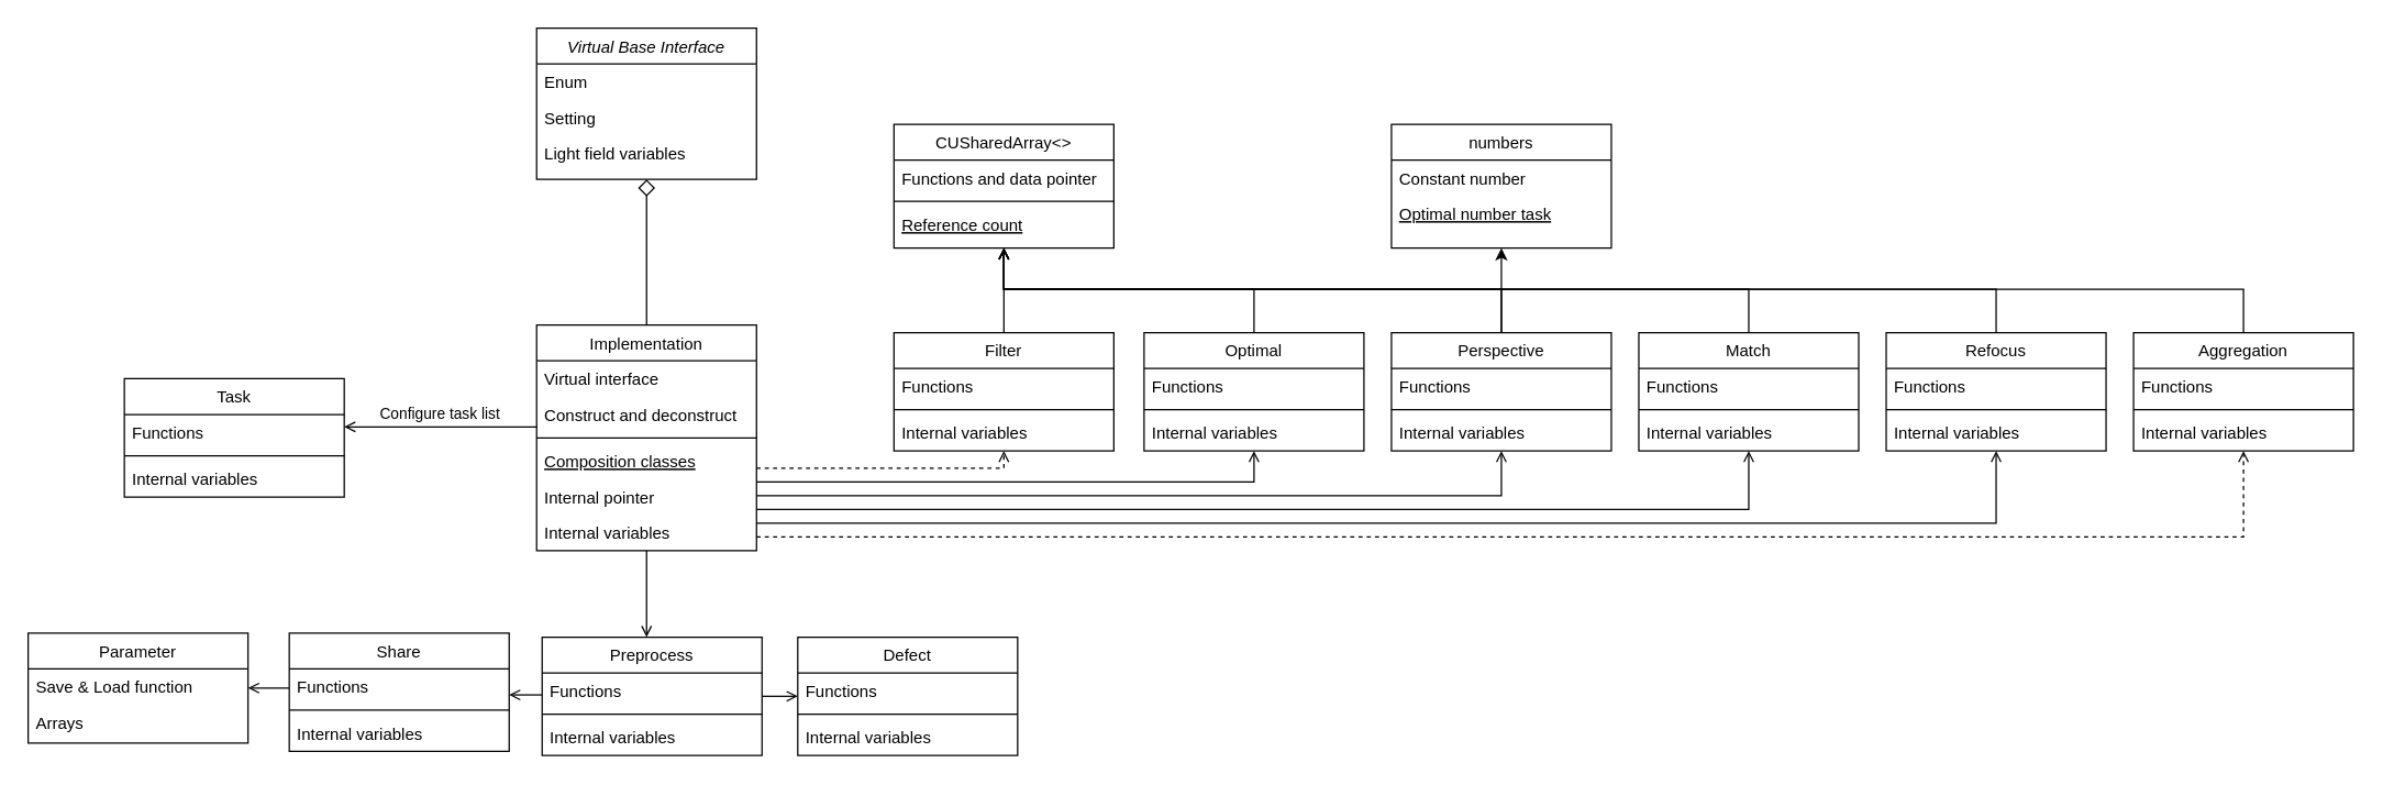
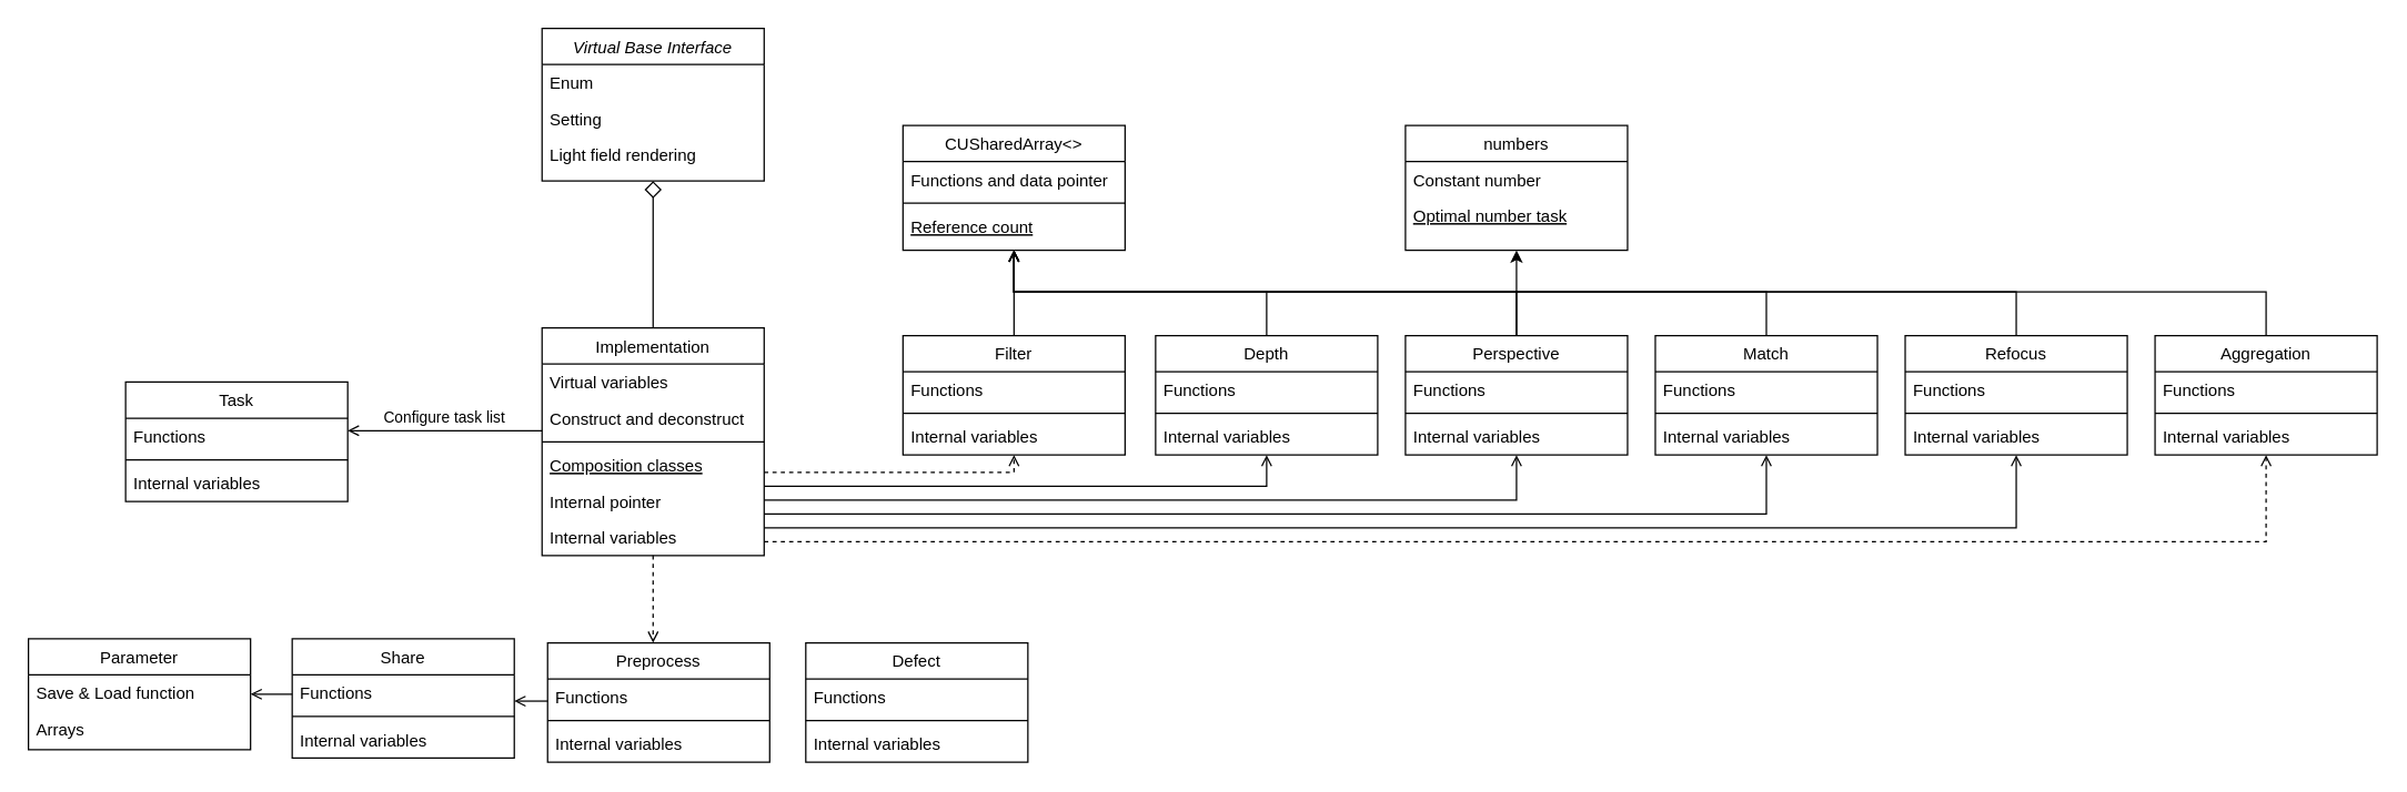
- <mxCell id="5" value="Light field variables" style="text;align=left;verticalAlign=top;spacingLeft=4;spacingRight=4;overflow=hidden;rotatable=0;points=[[0,0.5],[1,0.5]];portConstraint=eastwest;rounded=0;shadow=0;html=0;" parent="2" vertex="1"><mxGeometry y="78" width="160" height="26" as="geometry" /></mxCell>
+ <mxCell id="5" value="Light field rendering" style="text;align=left;verticalAlign=top;spacingLeft=4;spacingRight=4;overflow=hidden;rotatable=0;points=[[0,0.5],[1,0.5]];portConstraint=eastwest;rounded=0;shadow=0;html=0;" parent="2" vertex="1"><mxGeometry y="78" width="160" height="26" as="geometry" /></mxCell>
- <mxCell id="34" value="Optimal" style="swimlane;fontStyle=0;align=center;verticalAlign=top;childLayout=stackLayout;horizontal=1;startSize=26;horizontalStack=0;resizeParent=1;resizeLast=0;collapsible=1;marginBottom=0;rounded=0;shadow=0;strokeWidth=1;" parent="1" vertex="1"><mxGeometry x="832" y="241.5" width="160" height="86" as="geometry"><mxRectangle x="340" y="380" width="170" height="26" as="alternateBounds" /></mxGeometry></mxCell>
+ <mxCell id="34" value="Depth" style="swimlane;fontStyle=0;align=center;verticalAlign=top;childLayout=stackLayout;horizontal=1;startSize=26;horizontalStack=0;resizeParent=1;resizeLast=0;collapsible=1;marginBottom=0;rounded=0;shadow=0;strokeWidth=1;" parent="1" vertex="1"><mxGeometry x="832" y="241.5" width="160" height="86" as="geometry"><mxRectangle x="340" y="380" width="170" height="26" as="alternateBounds" /></mxGeometry></mxCell>
- <mxCell id="7" value="Virtual interface" style="text;align=left;verticalAlign=top;spacingLeft=4;spacingRight=4;overflow=hidden;rotatable=0;points=[[0,0.5],[1,0.5]];portConstraint=eastwest;" parent="6" vertex="1"><mxGeometry y="26" width="160" height="26" as="geometry" /></mxCell>
+ <mxCell id="7" value="Virtual variables" style="text;align=left;verticalAlign=top;spacingLeft=4;spacingRight=4;overflow=hidden;rotatable=0;points=[[0,0.5],[1,0.5]];portConstraint=eastwest;" parent="6" vertex="1"><mxGeometry y="26" width="160" height="26" as="geometry" /></mxCell>
- <mxCell id="68" value="" style="endArrow=open;shadow=0;strokeWidth=1;rounded=0;endFill=1;edgeStyle=elbowEdgeStyle;elbow=vertical;" parent="1" source="6" target="46" edge="1"><mxGeometry x="0.5" y="41" relative="1" as="geometry"><mxPoint x="820" y="525" as="sourcePoint" /><mxPoint x="670" y="525" as="targetPoint" /><mxPoint x="-40" y="32" as="offset" /><Array as="points"><mxPoint x="470" y="490" /></Array></mxGeometry></mxCell>
+ <mxCell id="68" value="" style="endArrow=open;shadow=0;strokeWidth=1;rounded=0;endFill=1;edgeStyle=elbowEdgeStyle;elbow=vertical;dashed=1;" parent="1" source="6" target="46" edge="1"><mxGeometry x="0.5" y="41" relative="1" as="geometry"><mxPoint x="820" y="525" as="sourcePoint" /><mxPoint x="670" y="525" as="targetPoint" /><mxPoint x="-40" y="32" as="offset" /><Array as="points"><mxPoint x="470" y="490" /></Array></mxGeometry></mxCell>
- <mxCell id="69" value="" style="endArrow=open;shadow=0;strokeWidth=1;rounded=0;endFill=1;edgeStyle=elbowEdgeStyle;elbow=vertical;" parent="1" source="46" target="30" edge="1"><mxGeometry x="0.5" y="41" relative="1" as="geometry"><mxPoint x="710" y="368" as="sourcePoint" /><mxPoint x="560" y="368" as="targetPoint" /><mxPoint x="-40" y="32" as="offset" /></mxGeometry></mxCell>
